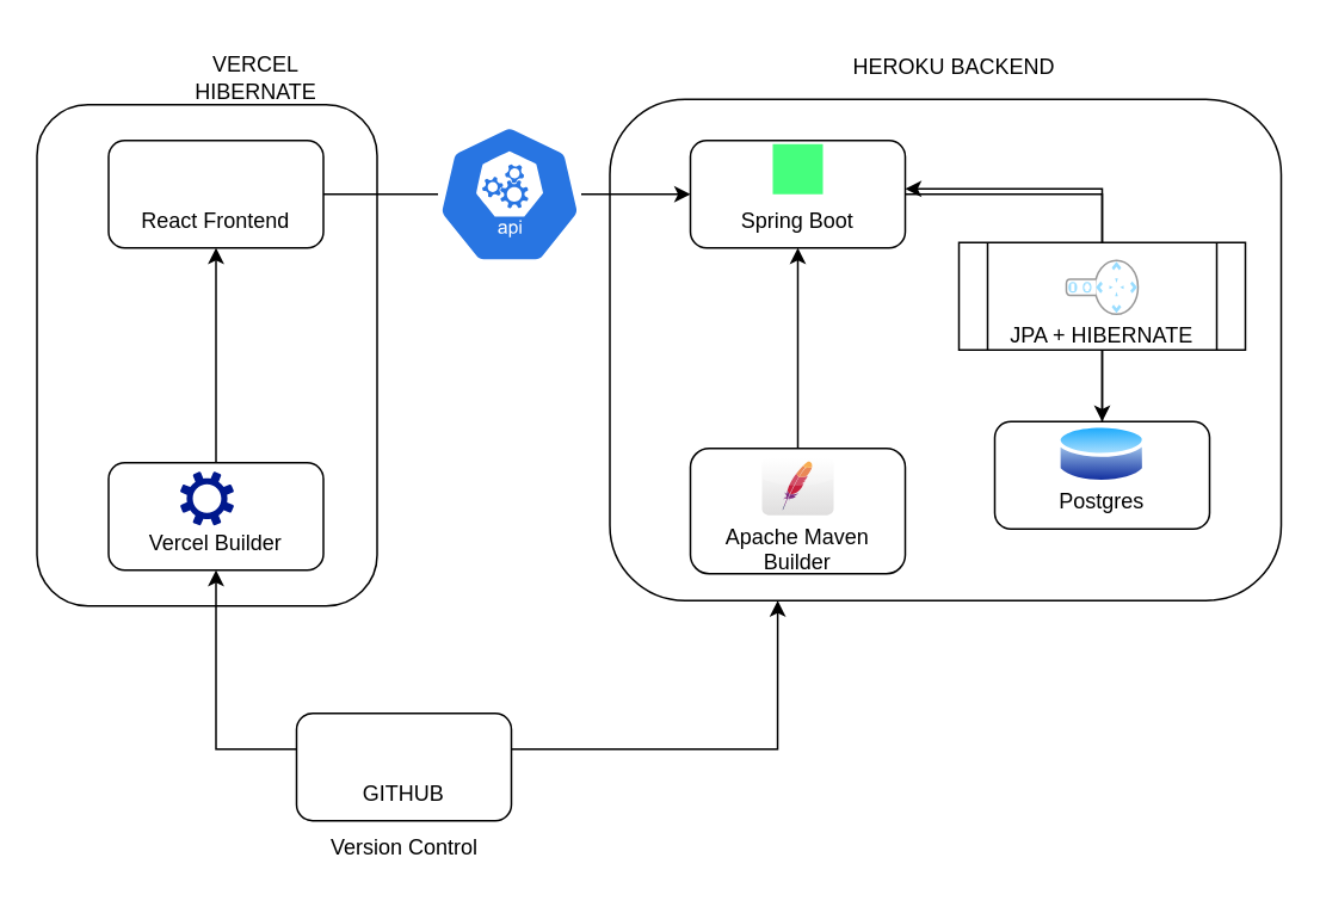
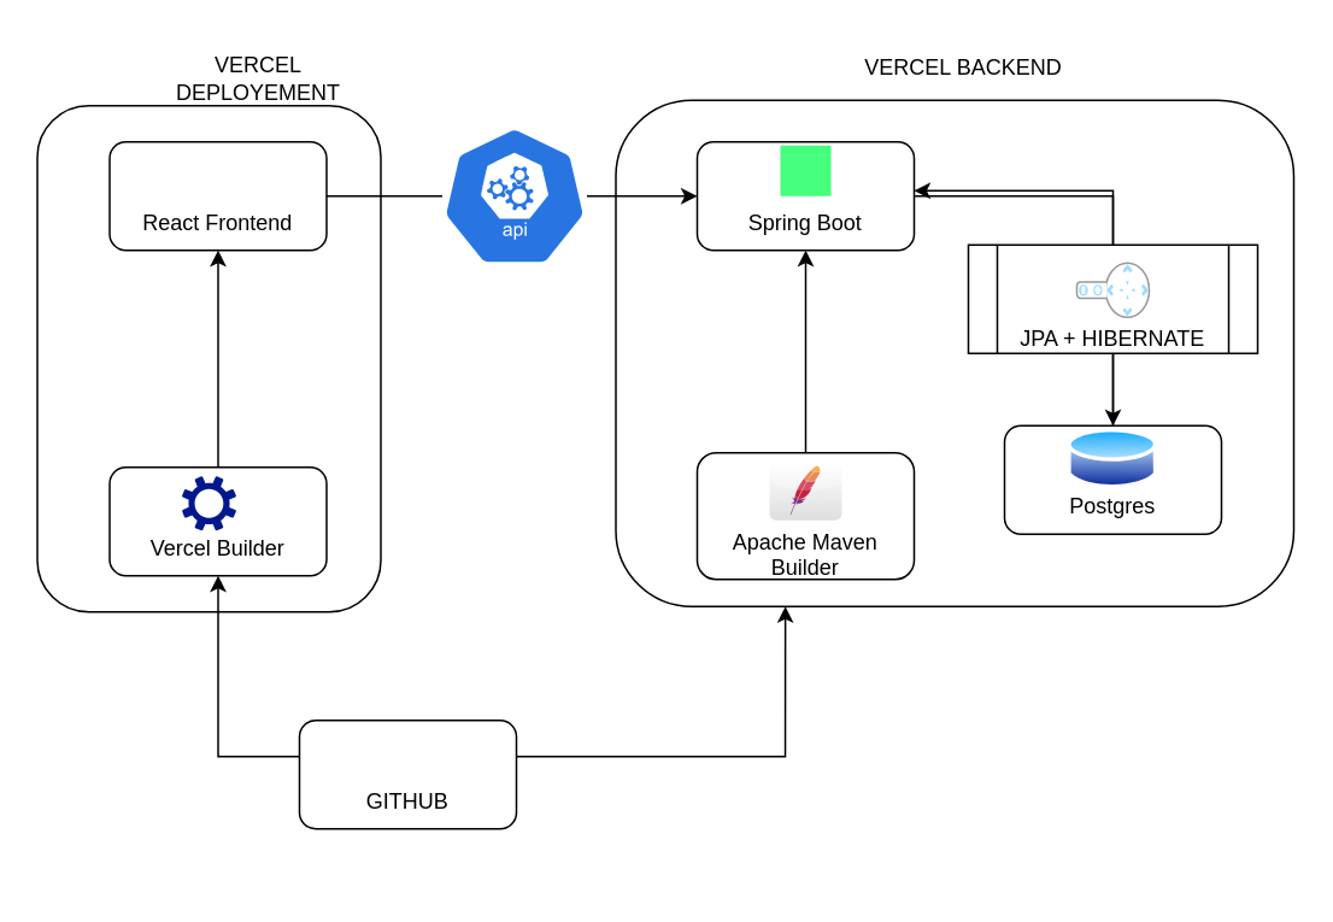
- <mxCell id="21" value="HEROKU BACKEND" style="text;html=1;strokeColor=none;fillColor=none;align=center;verticalAlign=middle;whiteSpace=wrap;rounded=0;" vertex="1" parent="1"><mxGeometry x="475" y="22" width="115" height="30" as="geometry" /></mxCell>
+ <mxCell id="21" value="VERCEL BACKEND" style="text;html=1;strokeColor=none;fillColor=none;align=center;verticalAlign=middle;whiteSpace=wrap;rounded=0;" vertex="1" parent="1"><mxGeometry x="475" y="22" width="115" height="30" as="geometry" /></mxCell>
- <mxCell id="19" value="VERCEL HIBERNATE" style="text;html=1;strokeColor=none;fillColor=none;align=center;verticalAlign=middle;whiteSpace=wrap;rounded=0;" vertex="1" parent="1"><mxGeometry x="85" y="28" width="115" height="30" as="geometry" /></mxCell>
+ <mxCell id="19" value="VERCEL DEPLOYEMENT" style="text;html=1;strokeColor=none;fillColor=none;align=center;verticalAlign=middle;whiteSpace=wrap;rounded=0;" vertex="1" parent="1"><mxGeometry x="85" y="28" width="115" height="30" as="geometry" /></mxCell>
- <mxCell id="31" value="Version Control" style="text;html=1;strokeColor=none;fillColor=none;align=center;verticalAlign=middle;whiteSpace=wrap;rounded=0;" vertex="1" parent="1"><mxGeometry x="183" y="458" width="85" height="30" as="geometry" /></mxCell>
